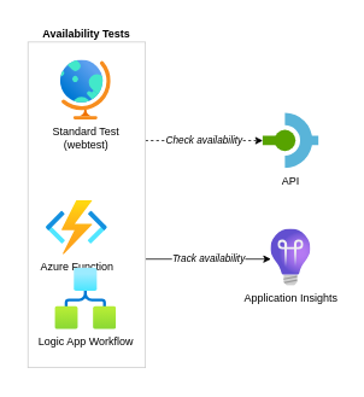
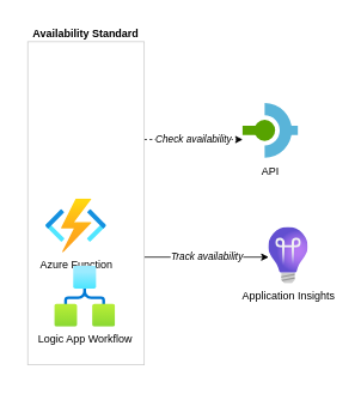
- <mxCell id="5" value="Availability Tests" style="rounded=0;whiteSpace=wrap;html=1;labelPosition=center;verticalLabelPosition=top;align=center;verticalAlign=bottom;strokeColor=#CCCCCC;fontStyle=1" parent="1" vertex="1"><mxGeometry x="30" y="46" width="130" height="360" as="geometry" /></mxCell>
+ <mxCell id="5" value="Availability Standard" style="rounded=0;whiteSpace=wrap;html=1;labelPosition=center;verticalLabelPosition=top;align=center;verticalAlign=bottom;strokeColor=#CCCCCC;fontStyle=1" parent="1" vertex="1"><mxGeometry x="30" y="46" width="130" height="360" as="geometry" /></mxCell>
- <mxCell id="9" value="Standard Test&lt;div&gt;(webtest)&lt;/div&gt;" style="image;aspect=fixed;html=1;points=[];align=center;fontSize=12;image=img/lib/azure2/general/Globe.svg;" parent="1" vertex="1"><mxGeometry x="66" y="66" width="56.0" height="66" as="geometry" /></mxCell>
- <mxCell id="10" value="API" style="shape=image;verticalLabelPosition=bottom;labelBackgroundColor=default;verticalAlign=top;aspect=fixed;imageAspect=0;image=data:image/svg+xml,PHN2ZyB4bWxucz0iaHR0cDovL3d3dy53My5vcmcvMjAwMC9zdmciIHZpZXdCb3g9IjAgMCA1MCA1MCI+JiN4YTsgICAgPHBhdGggZmlsbD0iIzU3YTMwMCIgZD0iTTAgMjAuODRoMTkuNTV2OC4zMkgweiIvPiYjeGE7ICAgIDxwYXRoIGZpbGw9IiM1OWI0ZDkiIGQ9Ik00MS42OCAyMC44NGgxMC4yNnY4LjMySDQxLjY4eiIvPiYjeGE7ICAgIDxjaXJjbGUgZmlsbD0iIzU3YTMwMCIgcj0iOS40NiIgY3k9IjI1IiBjeD0iMjAuMTIiLz4mI3hhOyAgICA8cGF0aCBmaWxsPSIjNTliNGQ5IiBkPSJNMjAuMTIuNDh2MTAuOTZhMSAxIDAgMCAxIDAgMjcuMTR2MTAuOTZhMSAxIDAgMCAwIDAtNDkuMDVaIi8+JiN4YTs8L3N2Zz4=;" parent="1" vertex="1"><mxGeometry x="290" y="124.25" width="62" height="62" as="geometry" /></mxCell>
+ <mxCell id="10" value="API" style="shape=image;verticalLabelPosition=bottom;labelBackgroundColor=default;verticalAlign=top;aspect=fixed;imageAspect=0;image=data:image/svg+xml,PHN2ZyB4bWxucz0iaHR0cDovL3d3dy53My5vcmcvMjAwMC9zdmciIHZpZXdCb3g9IjAgMCA1MCA1MCI+JiN4YTsgICAgPHBhdGggZmlsbD0iIzU3YTMwMCIgZD0iTTAgMjAuODRoMTkuNTV2OC4zMkgweiIvPiYjeGE7ICAgIDxwYXRoIGZpbGw9IiM1OWI0ZDkiIGQ9Ik00MS42OCAyMC44NGgxMC4yNnY4LjMySDQxLjY4eiIvPiYjeGE7ICAgIDxjaXJjbGUgZmlsbD0iIzU3YTMwMCIgcj0iOS40NiIgY3k9IjI1IiBjeD0iMjAuMTIiLz4mI3hhOyAgICA8cGF0aCBmaWxsPSIjNTliNGQ5IiBkPSJNMjAuMTIuNDh2MTAuOTZhMSAxIDAgMCAxIDAgMjcuMTR2MTAuOTZhMSAxIDAgMCAwIDAtNDkuMDVaIi8+JiN4YTs8L3N2Zz4=;" parent="1" vertex="1"><mxGeometry x="270" y="114.25" width="62" height="62" as="geometry" /></mxCell>
